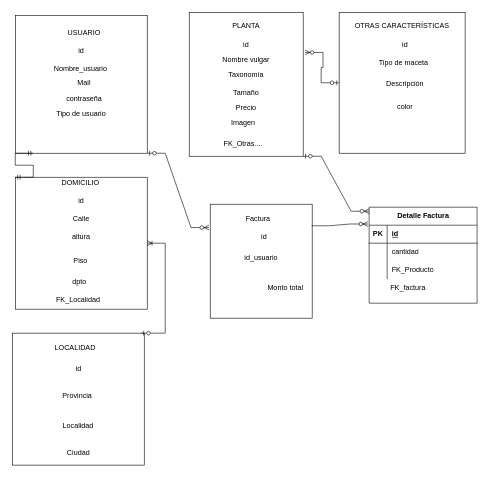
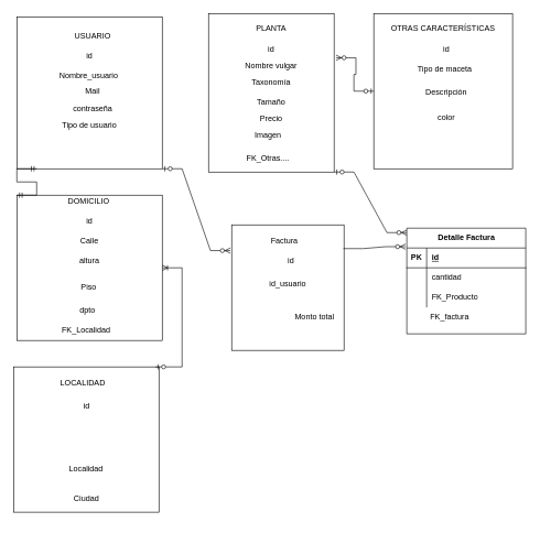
- <mxCell id="26" value="Provincia" style="text;strokeColor=none;align=center;fillColor=none;html=1;verticalAlign=middle;whiteSpace=wrap;rounded=0;" parent="1" vertex="1"><mxGeometry x="52.75" y="635" width="151" height="50" as="geometry" /></mxCell>
